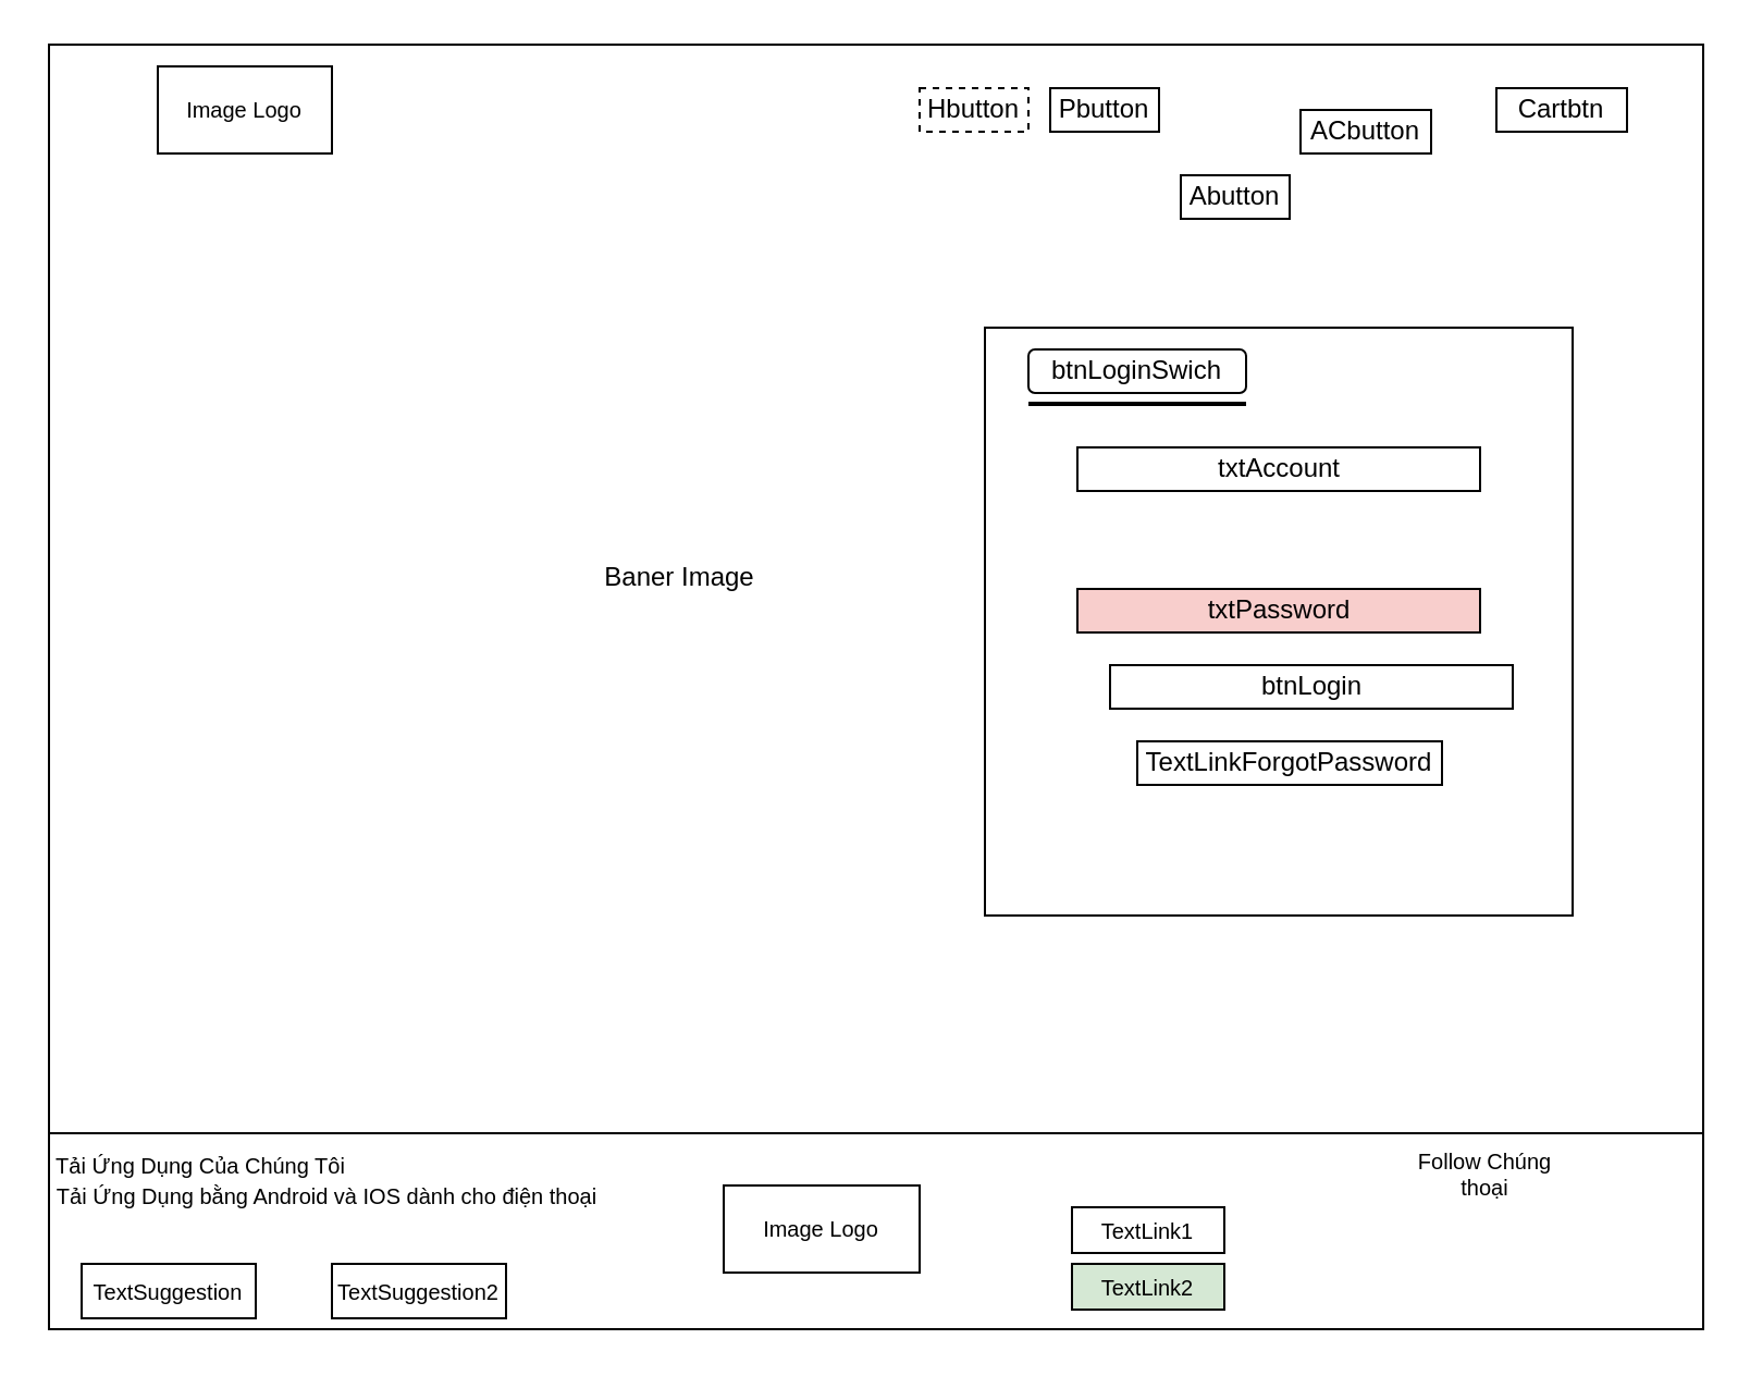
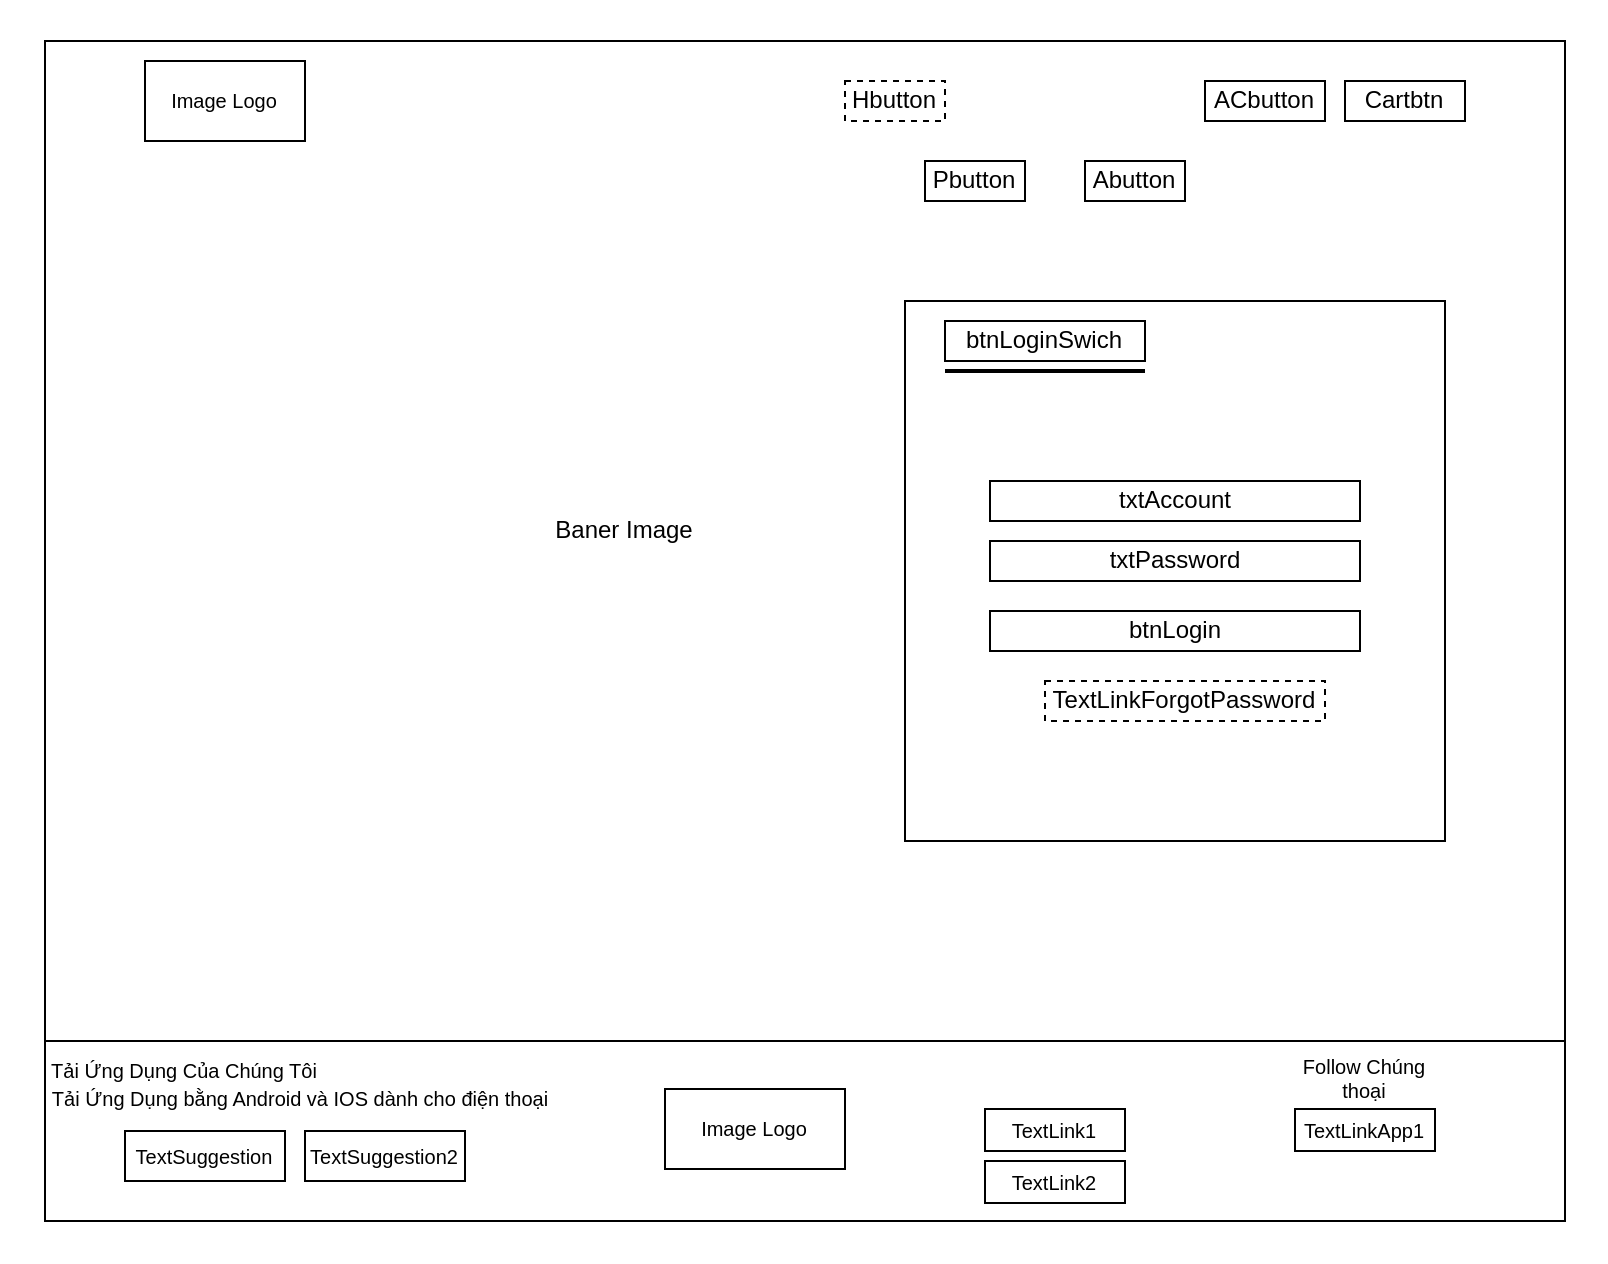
- <mxCell id="5" value="Pbutton" style="rounded=0;whiteSpace=wrap;html=1;" vertex="1" parent="1"><mxGeometry x="482" y="40" width="50" height="20" as="geometry" /></mxCell>
+ <mxCell id="5" value="Pbutton" style="rounded=0;whiteSpace=wrap;html=1;" vertex="1" parent="1"><mxGeometry x="462" y="80" width="50" height="20" as="geometry" /></mxCell>
- <mxCell id="8" value="Cartbtn" style="rounded=0;whiteSpace=wrap;html=1;" vertex="1" parent="1"><mxGeometry x="687" y="40" width="60" height="20" as="geometry" /></mxCell>
+ <mxCell id="8" value="Cartbtn" style="rounded=0;whiteSpace=wrap;html=1;" vertex="1" parent="1"><mxGeometry x="672" y="40" width="60" height="20" as="geometry" /></mxCell>
- <mxCell id="7" value="ACbutton" style="rounded=0;whiteSpace=wrap;html=1;" vertex="1" parent="1"><mxGeometry x="597" y="50" width="60" height="20" as="geometry" /></mxCell>
+ <mxCell id="7" value="ACbutton" style="rounded=0;whiteSpace=wrap;html=1;" vertex="1" parent="1"><mxGeometry x="602" y="40" width="60" height="20" as="geometry" /></mxCell>
- <mxCell id="21" value="btnLoginSwich" style="whiteSpace=wrap;html=1;rounded=1;" vertex="1" parent="1"><mxGeometry x="472" y="160" width="100" height="20" as="geometry" /></mxCell>
+ <mxCell id="21" value="btnLoginSwich" style="rounded=0;whiteSpace=wrap;html=1;" vertex="1" parent="1"><mxGeometry x="472" y="160" width="100" height="20" as="geometry" /></mxCell>
- <mxCell id="22" value="txtAccount" style="rounded=0;whiteSpace=wrap;html=1;" vertex="1" parent="1"><mxGeometry x="494.5" y="205" width="185" height="20" as="geometry" /></mxCell>
+ <mxCell id="22" value="txtAccount" style="rounded=0;whiteSpace=wrap;html=1;" vertex="1" parent="1"><mxGeometry x="494.5" y="240" width="185" height="20" as="geometry" /></mxCell>
- <mxCell id="23" value="txtPassword" style="rounded=0;whiteSpace=wrap;html=1;fillColor=#f8cecc;" vertex="1" parent="1"><mxGeometry x="494.5" y="270" width="185" height="20" as="geometry" /></mxCell>
+ <mxCell id="23" value="txtPassword" style="rounded=0;whiteSpace=wrap;html=1;" vertex="1" parent="1"><mxGeometry x="494.5" y="270" width="185" height="20" as="geometry" /></mxCell>
- <mxCell id="24" value="btnLogin" style="rounded=0;whiteSpace=wrap;html=1;" vertex="1" parent="1"><mxGeometry x="509.5" y="305" width="185" height="20" as="geometry" /></mxCell>
+ <mxCell id="24" value="btnLogin" style="rounded=0;whiteSpace=wrap;html=1;" vertex="1" parent="1"><mxGeometry x="494.5" y="305" width="185" height="20" as="geometry" /></mxCell>
- <mxCell id="25" value="TextLinkForgotPassword" style="rounded=0;whiteSpace=wrap;html=1;" vertex="1" parent="1"><mxGeometry x="522" y="340" width="140" height="20" as="geometry" /></mxCell>
+ <mxCell id="25" value="TextLinkForgotPassword" style="rounded=0;whiteSpace=wrap;html=1;dashed=1;" vertex="1" parent="1"><mxGeometry x="522" y="340" width="140" height="20" as="geometry" /></mxCell>
+ <mxCell id="18" value="TextLinkApp1" style="rounded=0;whiteSpace=wrap;html=1;fontSize=10;" vertex="1" parent="1"><mxGeometry x="647" y="554" width="70" height="21" as="geometry" /></mxCell>
- <mxCell id="16" value="TextLink2" style="rounded=0;whiteSpace=wrap;html=1;fontSize=10;fillColor=#d5e8d4;" vertex="1" parent="1"><mxGeometry x="492" y="580" width="70" height="21" as="geometry" /></mxCell>
+ <mxCell id="16" value="TextLink2" style="rounded=0;whiteSpace=wrap;html=1;fontSize=10;" vertex="1" parent="1"><mxGeometry x="492" y="580" width="70" height="21" as="geometry" /></mxCell>
- <mxCell id="12" value="TextSuggestion" style="rounded=0;whiteSpace=wrap;html=1;fontSize=10;" vertex="1" parent="1"><mxGeometry x="37" y="580" width="80" height="25" as="geometry" /></mxCell>
+ <mxCell id="12" value="TextSuggestion" style="rounded=0;whiteSpace=wrap;html=1;fontSize=10;" vertex="1" parent="1"><mxGeometry x="62" y="565" width="80" height="25" as="geometry" /></mxCell>
- <mxCell id="13" value="TextSuggestion2" style="rounded=0;whiteSpace=wrap;html=1;fontSize=10;" vertex="1" parent="1"><mxGeometry x="152" y="580" width="80" height="25" as="geometry" /></mxCell>
+ <mxCell id="13" value="TextSuggestion2" style="rounded=0;whiteSpace=wrap;html=1;fontSize=10;" vertex="1" parent="1"><mxGeometry x="152" y="565" width="80" height="25" as="geometry" /></mxCell>
